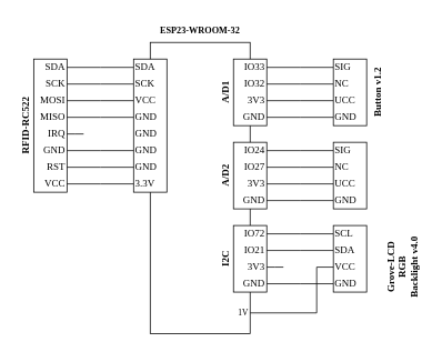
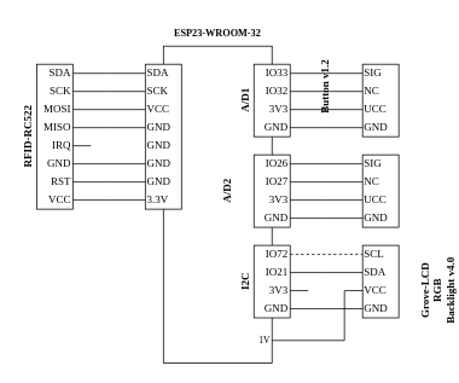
- <mxCell id="18" value="Button v1.2" style="text;html=1;strokeColor=none;fillColor=none;align=center;verticalAlign=top;whiteSpace=wrap;rounded=0;fontFamily=Verdana;fontStyle=1;horizontal=0;" vertex="1" parent="1"><mxGeometry x="440" y="70" width="20" height="80" as="geometry" /></mxCell>
+ <mxCell id="18" value="Button v1.2" style="text;html=1;strokeColor=none;fillColor=none;align=center;verticalAlign=top;whiteSpace=wrap;rounded=0;fontFamily=Verdana;fontStyle=1;horizontal=0;" vertex="1" parent="1"><mxGeometry x="345" y="55" width="20" height="80" as="geometry" /></mxCell>
- <mxCell id="20" value="IO24" style="text;html=1;strokeColor=none;fillColor=none;align=right;verticalAlign=middle;whiteSpace=wrap;rounded=0;fontFamily=Verdana;" vertex="1" parent="1"><mxGeometry x="280" y="170" width="40" height="20" as="geometry" /></mxCell>
+ <mxCell id="20" value="IO26" style="text;html=1;strokeColor=none;fillColor=none;align=right;verticalAlign=middle;whiteSpace=wrap;rounded=0;fontFamily=Verdana;" vertex="1" parent="1"><mxGeometry x="280" y="170" width="40" height="20" as="geometry" /></mxCell>
- <mxCell id="24" value="A/D2" style="text;html=1;strokeColor=none;fillColor=none;align=center;verticalAlign=bottom;whiteSpace=wrap;rounded=0;fontFamily=Verdana;fontStyle=1;horizontal=0;" vertex="1" parent="1"><mxGeometry x="260" y="170" width="20" height="80" as="geometry" /></mxCell>
+ <mxCell id="24" value="A/D2" style="text;html=1;strokeColor=none;fillColor=none;align=center;verticalAlign=bottom;whiteSpace=wrap;rounded=0;fontFamily=Verdana;fontStyle=1;horizontal=0;" vertex="1" parent="1"><mxGeometry x="240" y="170" width="20" height="80" as="geometry" /></mxCell>
- <mxCell id="40" value="" style="endArrow=none;html=1;fontFamily=Verdana;exitX=1;exitY=0.5;exitDx=0;exitDy=0;rounded=0;edgeStyle=elbowEdgeStyle;entryX=0;entryY=0.5;entryDx=0;entryDy=0;" edge="1" parent="1" source="35" target="45"><mxGeometry width="50" height="50" relative="1" as="geometry"><mxPoint x="360" y="310" as="sourcePoint" /><mxPoint x="340" y="280" as="targetPoint" /></mxGeometry></mxCell>
+ <mxCell id="40" value="" style="endArrow=none;html=1;fontFamily=Verdana;exitX=1;exitY=0.5;exitDx=0;exitDy=0;rounded=0;edgeStyle=elbowEdgeStyle;entryX=0;entryY=0.5;entryDx=0;entryDy=0;dashed=1;" edge="1" parent="1" source="35" target="45"><mxGeometry width="50" height="50" relative="1" as="geometry"><mxPoint x="360" y="310" as="sourcePoint" /><mxPoint x="340" y="280" as="targetPoint" /></mxGeometry></mxCell>
